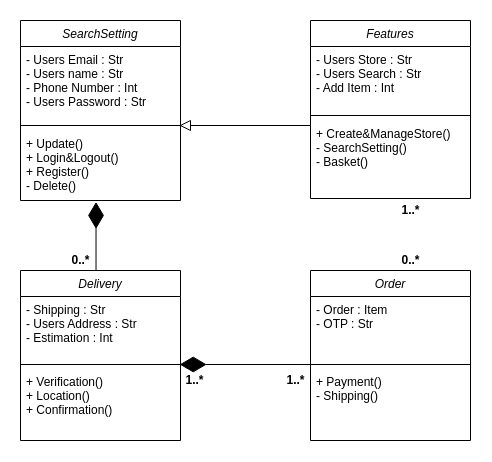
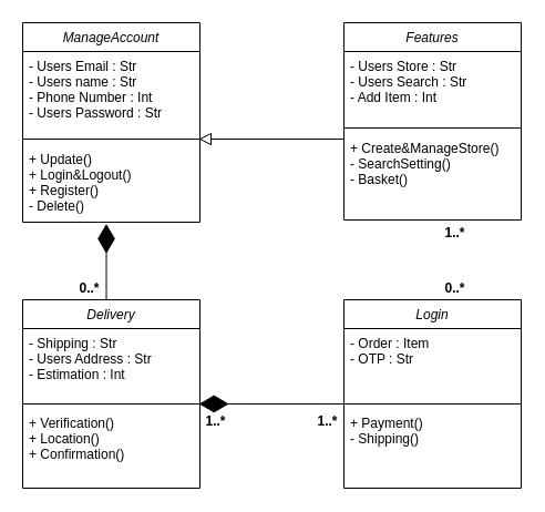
- <mxCell id="2" value="SearchSetting" style="swimlane;fontStyle=2;align=center;verticalAlign=top;childLayout=stackLayout;horizontal=1;startSize=26;horizontalStack=0;resizeParent=1;resizeLast=0;collapsible=1;marginBottom=0;rounded=0;shadow=0;strokeWidth=1;" parent="1" vertex="1"><mxGeometry x="20" y="20" width="160" height="180" as="geometry"><mxRectangle x="230" y="140" width="160" height="26" as="alternateBounds" /></mxGeometry></mxCell>
+ <mxCell id="2" value="ManageAccount" style="swimlane;fontStyle=2;align=center;verticalAlign=top;childLayout=stackLayout;horizontal=1;startSize=26;horizontalStack=0;resizeParent=1;resizeLast=0;collapsible=1;marginBottom=0;rounded=0;shadow=0;strokeWidth=1;" parent="1" vertex="1"><mxGeometry x="20" y="20" width="160" height="180" as="geometry"><mxRectangle x="230" y="140" width="160" height="26" as="alternateBounds" /></mxGeometry></mxCell>
- <mxCell id="11" value="Order" style="swimlane;fontStyle=2;align=center;verticalAlign=top;childLayout=stackLayout;horizontal=1;startSize=26;horizontalStack=0;resizeParent=1;resizeLast=0;collapsible=1;marginBottom=0;rounded=0;shadow=0;strokeWidth=1;" parent="1" vertex="1"><mxGeometry x="310" y="270" width="160" height="170" as="geometry"><mxRectangle x="510" y="370" width="160" height="26" as="alternateBounds" /></mxGeometry></mxCell>
+ <mxCell id="11" value="Login" style="swimlane;fontStyle=2;align=center;verticalAlign=top;childLayout=stackLayout;horizontal=1;startSize=26;horizontalStack=0;resizeParent=1;resizeLast=0;collapsible=1;marginBottom=0;rounded=0;shadow=0;strokeWidth=1;" parent="1" vertex="1"><mxGeometry x="310" y="270" width="160" height="170" as="geometry"><mxRectangle x="510" y="370" width="160" height="26" as="alternateBounds" /></mxGeometry></mxCell>
